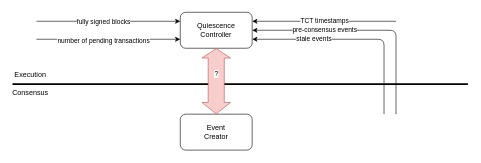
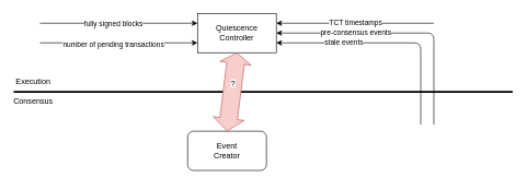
- <mxCell id="5" value="Quiescence&lt;br&gt;Controller" style="rounded=1;whiteSpace=wrap;html=1;" vertex="1" parent="1"><mxGeometry x="300" y="20" width="120" height="60" as="geometry" /></mxCell>
+ <mxCell id="5" value="Quiescence&lt;br&gt;Controller" style="whiteSpace=wrap;html=1;rounded=0;" vertex="1" parent="1"><mxGeometry x="300" y="20" width="120" height="60" as="geometry" /></mxCell>
- <mxCell id="6" value="Event&lt;br&gt;Creator" style="rounded=1;whiteSpace=wrap;html=1;" vertex="1" parent="1"><mxGeometry x="300" y="190" width="120" height="60" as="geometry" /></mxCell>
+ <mxCell id="6" value="Event&lt;br&gt;Creator" style="rounded=1;whiteSpace=wrap;html=1;" vertex="1" parent="1"><mxGeometry x="285" y="200" width="120" height="60" as="geometry" /></mxCell>
